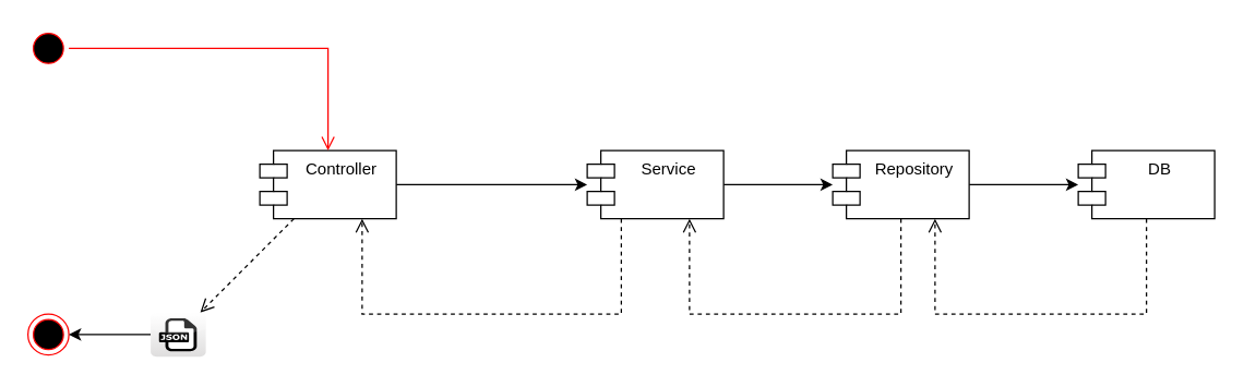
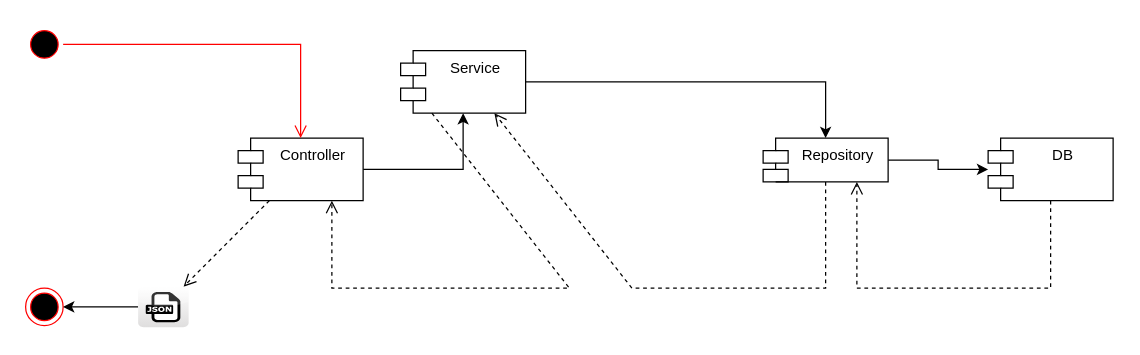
- <mxCell id="5" value="Service" style="shape=module;align=left;spacingLeft=20;align=center;verticalAlign=top;whiteSpace=wrap;html=1;" vertex="1" parent="1"><mxGeometry x="430" y="110" width="100" height="50" as="geometry" /></mxCell>
+ <mxCell id="5" value="Service" style="shape=module;align=left;spacingLeft=20;align=center;verticalAlign=top;whiteSpace=wrap;html=1;" vertex="1" parent="1"><mxGeometry x="320" y="40" width="100" height="50" as="geometry" /></mxCell>
- <mxCell id="9" value="Repository" style="shape=module;align=left;spacingLeft=20;align=center;verticalAlign=top;whiteSpace=wrap;html=1;" vertex="1" parent="1"><mxGeometry x="610" y="110" width="100" height="50" as="geometry" /></mxCell>
+ <mxCell id="9" value="Repository" style="shape=module;align=left;spacingLeft=20;align=center;verticalAlign=top;whiteSpace=wrap;html=1;" vertex="1" parent="1"><mxGeometry x="610" y="110" width="100" height="35" as="geometry" /></mxCell>
